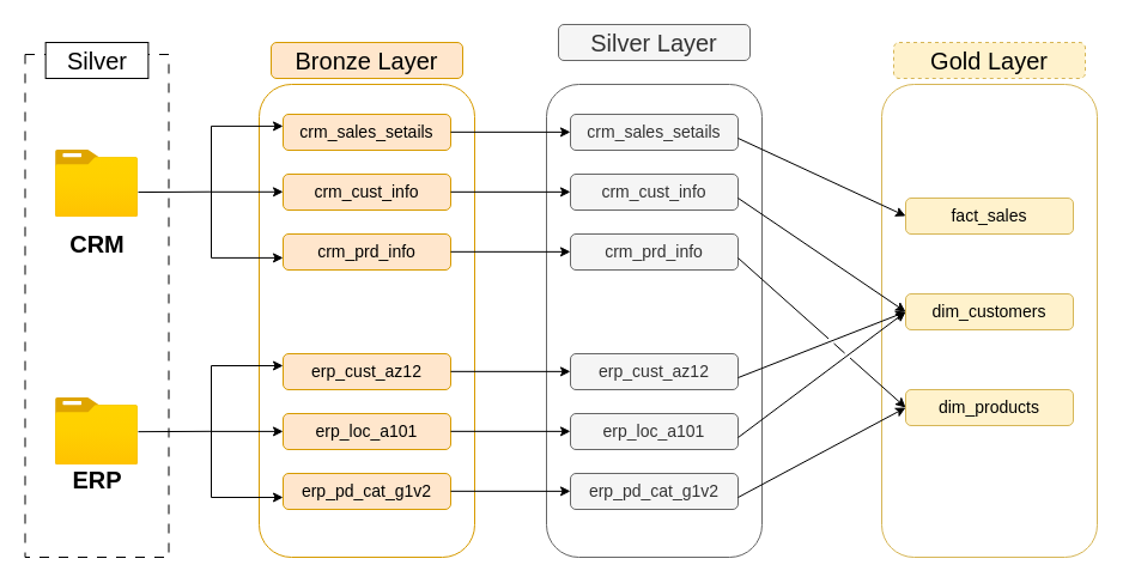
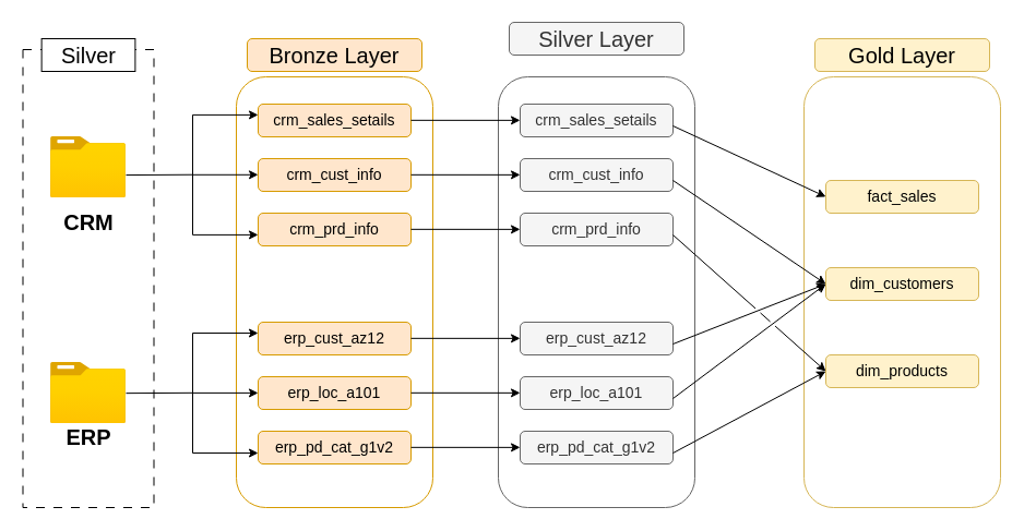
- <mxCell id="24" value="&lt;font style=&quot;font-size: 20px;&quot;&gt;Gold Layer&lt;/font&gt;" style="rounded=1;whiteSpace=wrap;html=1;fillColor=#fff2cc;strokeColor=#d6b656;dashed=1;" vertex="1" parent="1"><mxGeometry x="746" y="35" width="160" height="30" as="geometry" /></mxCell>
+ <mxCell id="24" value="&lt;font style=&quot;font-size: 20px;&quot;&gt;Gold Layer&lt;/font&gt;" style="rounded=1;whiteSpace=wrap;html=1;fillColor=#fff2cc;strokeColor=#d6b656;" vertex="1" parent="1"><mxGeometry x="746" y="35" width="160" height="30" as="geometry" /></mxCell>
